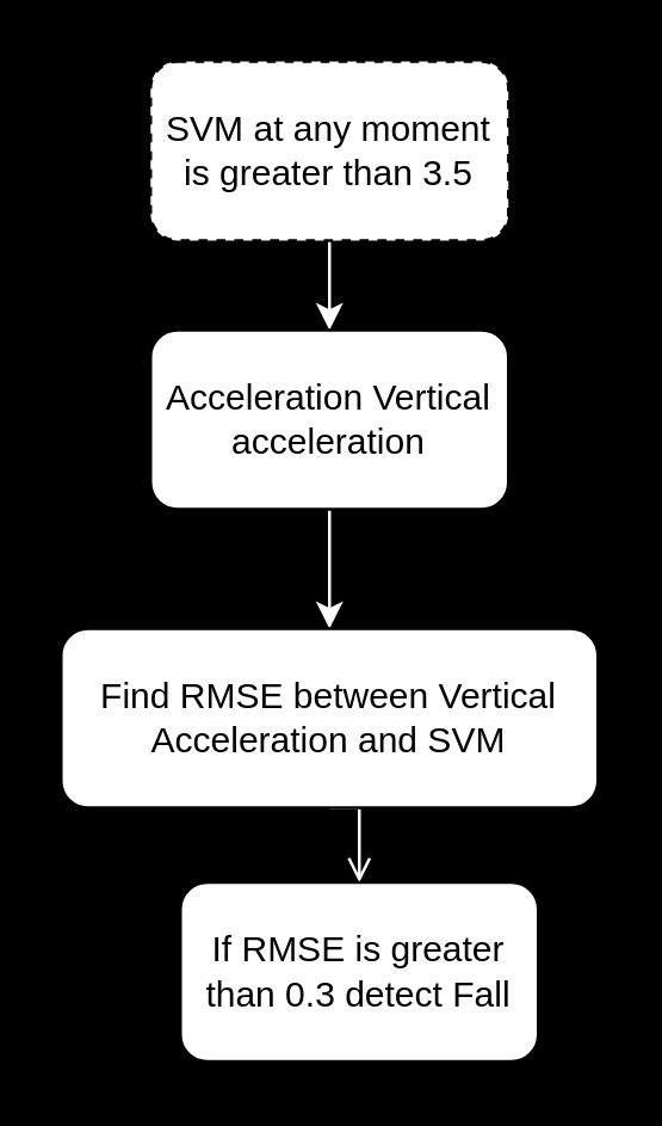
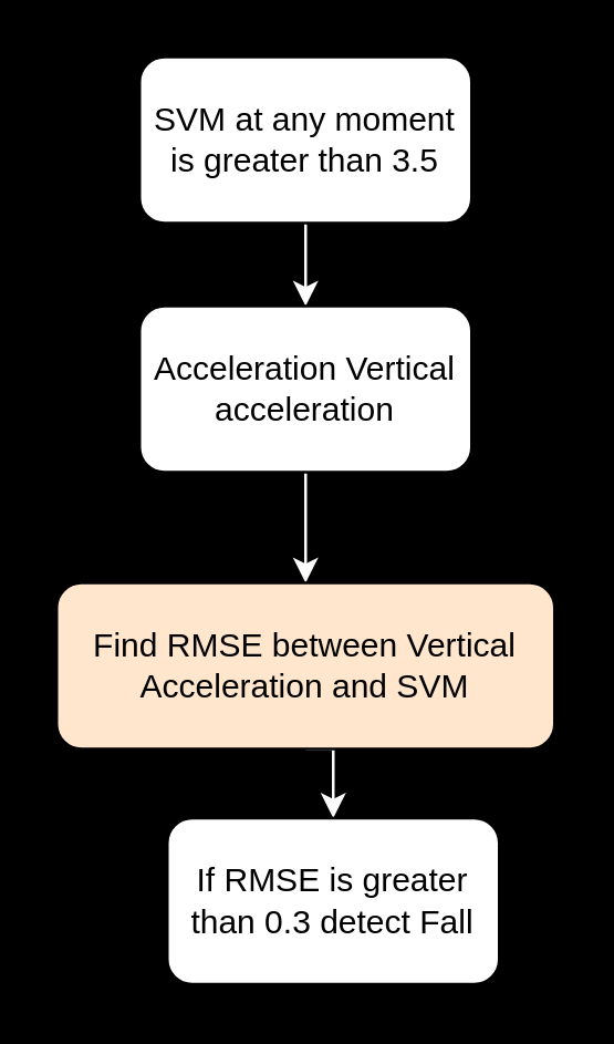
- <mxCell id="4" value="SVM at any moment is greater than 3.5" style="rounded=1;whiteSpace=wrap;html=1;dashed=1;" vertex="1" parent="1"><mxGeometry x="50" y="20" width="120" height="60" as="geometry" /></mxCell>
+ <mxCell id="4" value="SVM at any moment is greater than 3.5" style="rounded=1;whiteSpace=wrap;html=1;" vertex="1" parent="1"><mxGeometry x="50" y="20" width="120" height="60" as="geometry" /></mxCell>
- <mxCell id="8" value="Find RMSE between Vertical Acceleration and SVM" style="rounded=1;whiteSpace=wrap;html=1;" vertex="1" parent="1"><mxGeometry x="20" y="210" width="180" height="60" as="geometry" /></mxCell>
+ <mxCell id="8" value="Find RMSE between Vertical Acceleration and SVM" style="rounded=1;whiteSpace=wrap;html=1;fillColor=#ffe6cc;" vertex="1" parent="1"><mxGeometry x="20" y="210" width="180" height="60" as="geometry" /></mxCell>
- <mxCell id="7" style="edgeStyle=orthogonalEdgeStyle;rounded=0;orthogonalLoop=1;jettySize=auto;html=1;exitX=0.5;exitY=1;exitDx=0;exitDy=0;entryX=0.5;entryY=0;entryDx=0;entryDy=0;strokeColor=#FAFAFA;endArrow=open;" edge="1" parent="1" source="8" target="9"><mxGeometry relative="1" as="geometry" /></mxCell>
+ <mxCell id="7" style="edgeStyle=orthogonalEdgeStyle;rounded=0;orthogonalLoop=1;jettySize=auto;html=1;exitX=0.5;exitY=1;exitDx=0;exitDy=0;entryX=0.5;entryY=0;entryDx=0;entryDy=0;strokeColor=#FAFAFA;" edge="1" parent="1" source="8" target="9"><mxGeometry relative="1" as="geometry" /></mxCell>
